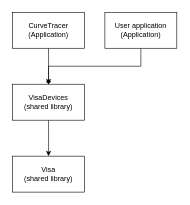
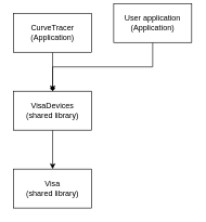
- <mxCell id="7" value="&lt;div&gt;User application&lt;br&gt;&lt;/div&gt;&lt;div&gt;(Application)&lt;br&gt;&lt;/div&gt;" style="rounded=0;whiteSpace=wrap;html=1;" vertex="1" parent="1"><mxGeometry x="174" y="20" width="120" height="60" as="geometry" /></mxCell>
+ <mxCell id="7" value="&lt;div&gt;User application&lt;br&gt;&lt;/div&gt;&lt;div&gt;(Application)&lt;br&gt;&lt;/div&gt;" style="rounded=0;whiteSpace=wrap;html=1;" vertex="1" parent="1"><mxGeometry x="174" y="5" width="120" height="60" as="geometry" /></mxCell>
